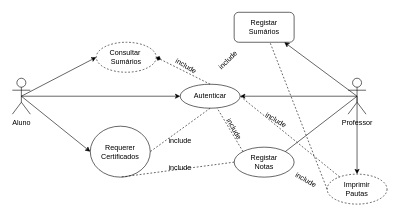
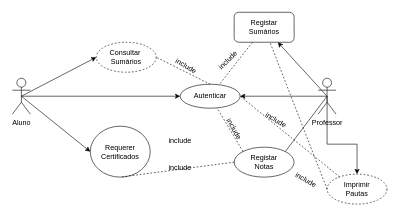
- <mxCell id="14" value="" style="endArrow=diamond;dashed=1;html=1;rounded=0;entryX=1;entryY=0.5;entryDx=0;entryDy=0;exitX=0.5;exitY=0;exitDx=0;exitDy=0;" edge="1" parent="1" source="10" target="2"><mxGeometry width="50" height="50" relative="1" as="geometry"><mxPoint x="350" y="370" as="sourcePoint" /><mxPoint x="400" y="320" as="targetPoint" /></mxGeometry></mxCell>
+ <mxCell id="14" value="" style="endArrow=none;dashed=1;html=1;rounded=0;entryX=1;entryY=0.5;entryDx=0;entryDy=0;exitX=0.5;exitY=0;exitDx=0;exitDy=0;" edge="1" parent="1" source="10" target="2"><mxGeometry width="50" height="50" relative="1" as="geometry"><mxPoint x="350" y="370" as="sourcePoint" /><mxPoint x="400" y="320" as="targetPoint" /></mxGeometry></mxCell>
+ <mxCell id="27" value="" style="endArrow=none;dashed=1;html=1;rounded=0;" edge="1" parent="1" source="20" target="10"><mxGeometry width="50" height="50" relative="1" as="geometry"><mxPoint x="400" y="90" as="sourcePoint" /><mxPoint x="220" y="280" as="targetPoint" /></mxGeometry></mxCell>
- <mxCell id="9" value="Professor" style="shape=umlActor;verticalLabelPosition=bottom;verticalAlign=top;html=1;outlineConnect=0;" vertex="1" parent="1"><mxGeometry x="580" y="130" width="30" height="60" as="geometry" /></mxCell>
+ <mxCell id="9" value="Professor" style="shape=umlActor;verticalLabelPosition=bottom;verticalAlign=top;html=1;outlineConnect=0;" vertex="1" parent="1"><mxGeometry x="530" y="130" width="30" height="60" as="geometry" /></mxCell>
- <mxCell id="15" value="" style="endArrow=none;dashed=1;html=1;rounded=0;entryX=1;entryY=0.5;entryDx=0;entryDy=0;exitX=0.5;exitY=1;exitDx=0;exitDy=0;" edge="1" parent="1" source="10" target="11"><mxGeometry width="50" height="50" relative="1" as="geometry"><mxPoint x="340" y="275" as="sourcePoint" /><mxPoint x="250" y="230" as="targetPoint" /></mxGeometry></mxCell>
